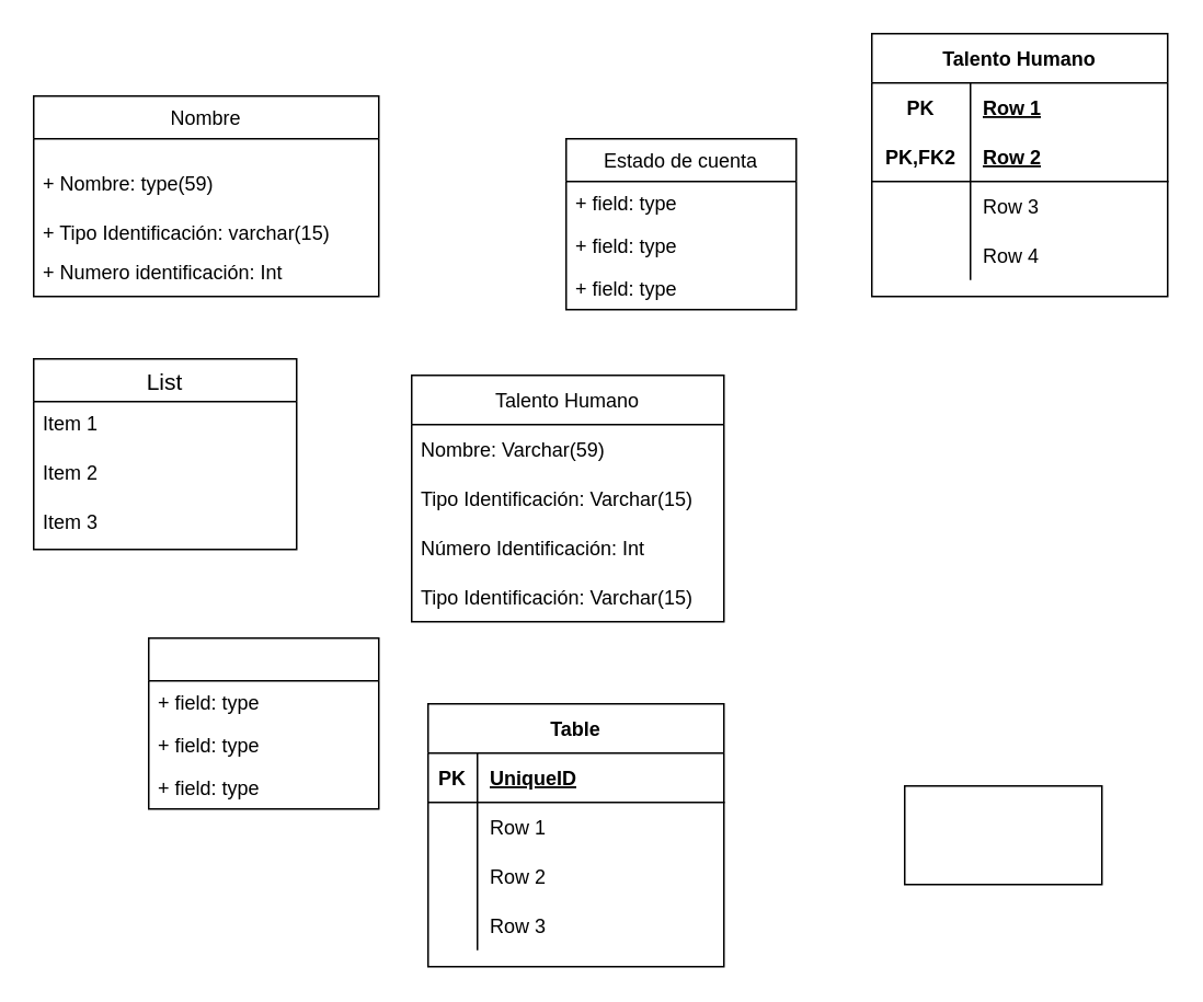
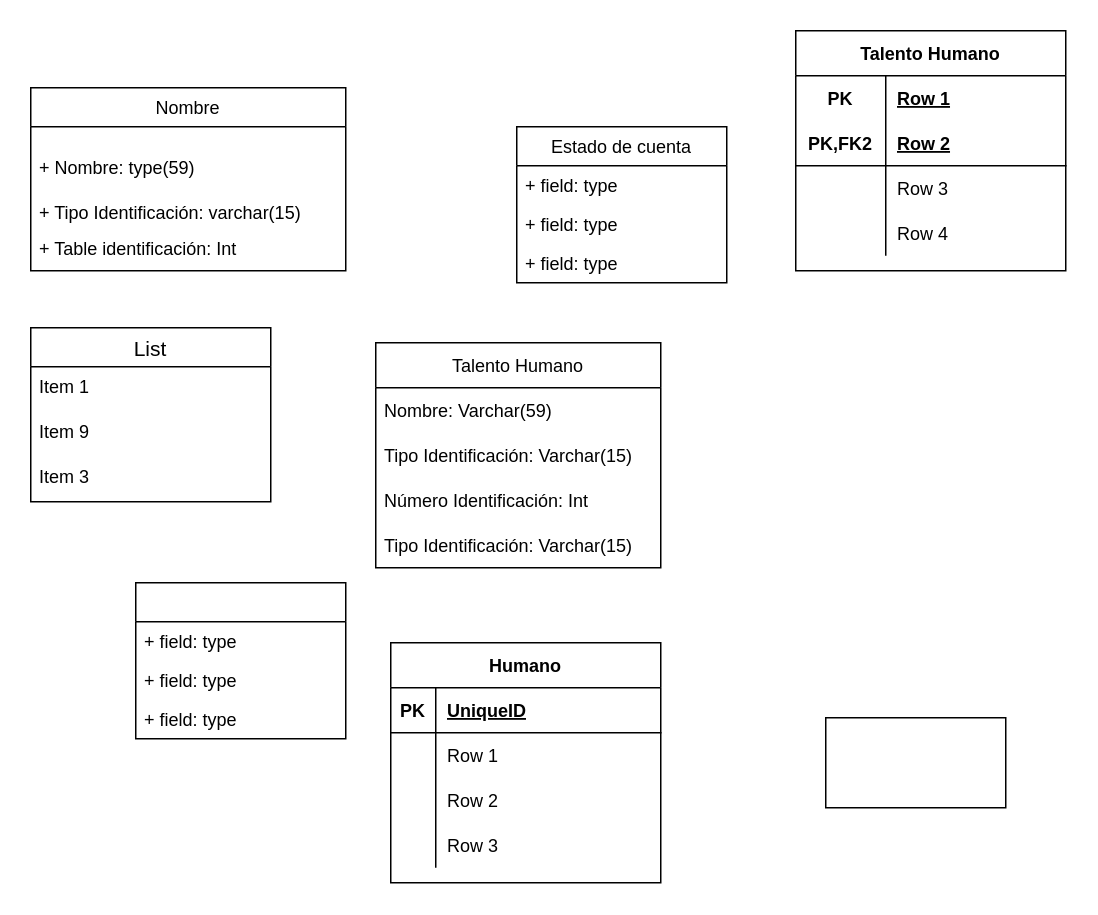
- <mxCell id="5" value="+ Numero identificación: Int&#10;" style="text;strokeColor=none;fillColor=none;align=left;verticalAlign=top;spacingLeft=4;spacingRight=4;overflow=hidden;rotatable=0;points=[[0,0.5],[1,0.5]];portConstraint=eastwest;" parent="2" vertex="1"><mxGeometry y="94" width="210" height="28" as="geometry" /></mxCell>
+ <mxCell id="5" value="+ Table identificación: Int&#10;" style="text;strokeColor=none;fillColor=none;align=left;verticalAlign=top;spacingLeft=4;spacingRight=4;overflow=hidden;rotatable=0;points=[[0,0.5],[1,0.5]];portConstraint=eastwest;" parent="2" vertex="1"><mxGeometry y="94" width="210" height="28" as="geometry" /></mxCell>
- <mxCell id="35" value="Item 2" style="text;strokeColor=none;fillColor=none;spacingLeft=4;spacingRight=4;overflow=hidden;rotatable=0;points=[[0,0.5],[1,0.5]];portConstraint=eastwest;fontSize=12;" vertex="1" parent="33"><mxGeometry y="56" width="160" height="30" as="geometry" /></mxCell>
+ <mxCell id="35" value="Item 9" style="text;strokeColor=none;fillColor=none;spacingLeft=4;spacingRight=4;overflow=hidden;rotatable=0;points=[[0,0.5],[1,0.5]];portConstraint=eastwest;fontSize=12;" vertex="1" parent="33"><mxGeometry y="56" width="160" height="30" as="geometry" /></mxCell>
- <mxCell id="20" value="Table" style="shape=table;startSize=30;container=1;collapsible=1;childLayout=tableLayout;fixedRows=1;rowLines=0;fontStyle=1;align=center;resizeLast=1;" vertex="1" parent="1"><mxGeometry x="260" y="428" width="180" height="160" as="geometry" /></mxCell>
+ <mxCell id="20" value="Humano" style="shape=table;startSize=30;container=1;collapsible=1;childLayout=tableLayout;fixedRows=1;rowLines=0;fontStyle=1;align=center;resizeLast=1;" vertex="1" parent="1"><mxGeometry x="260" y="428" width="180" height="160" as="geometry" /></mxCell>
